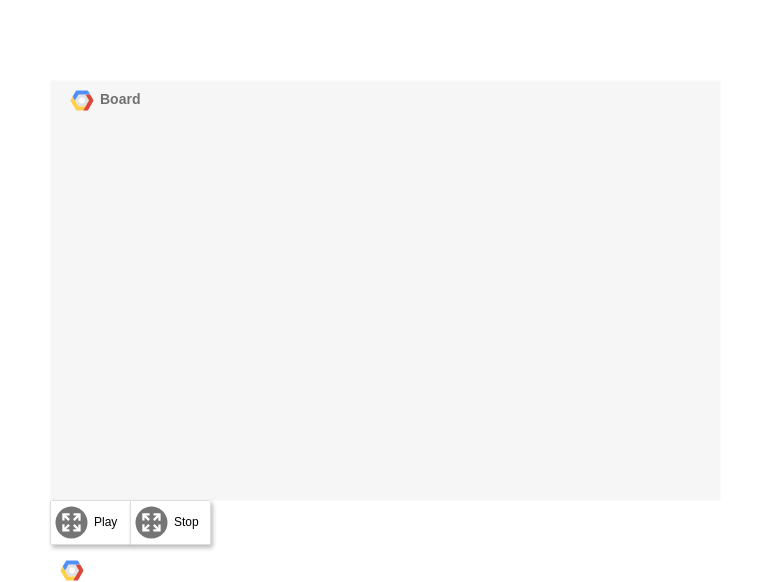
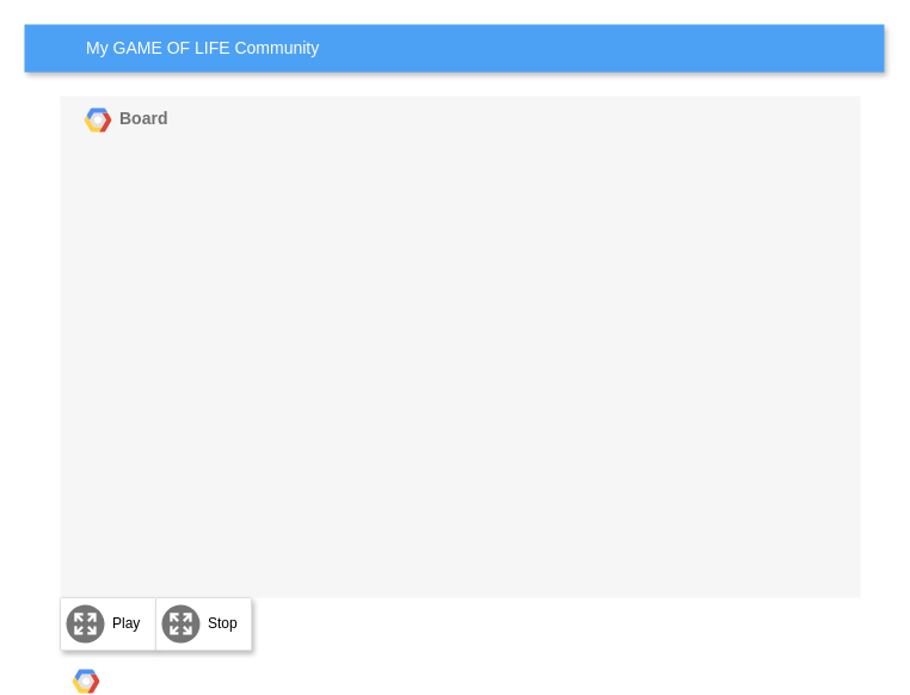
+ <mxCell id="5" value="My GAME OF LIFE Community" style="fillColor=#4DA1F5;strokeColor=none;shadow=1;gradientColor=none;fontSize=14;align=left;spacingLeft=50;fontColor=#ffffff;html=1;" parent="1" vertex="1"><mxGeometry x="20" y="20" width="720" height="40" as="geometry" /></mxCell>
